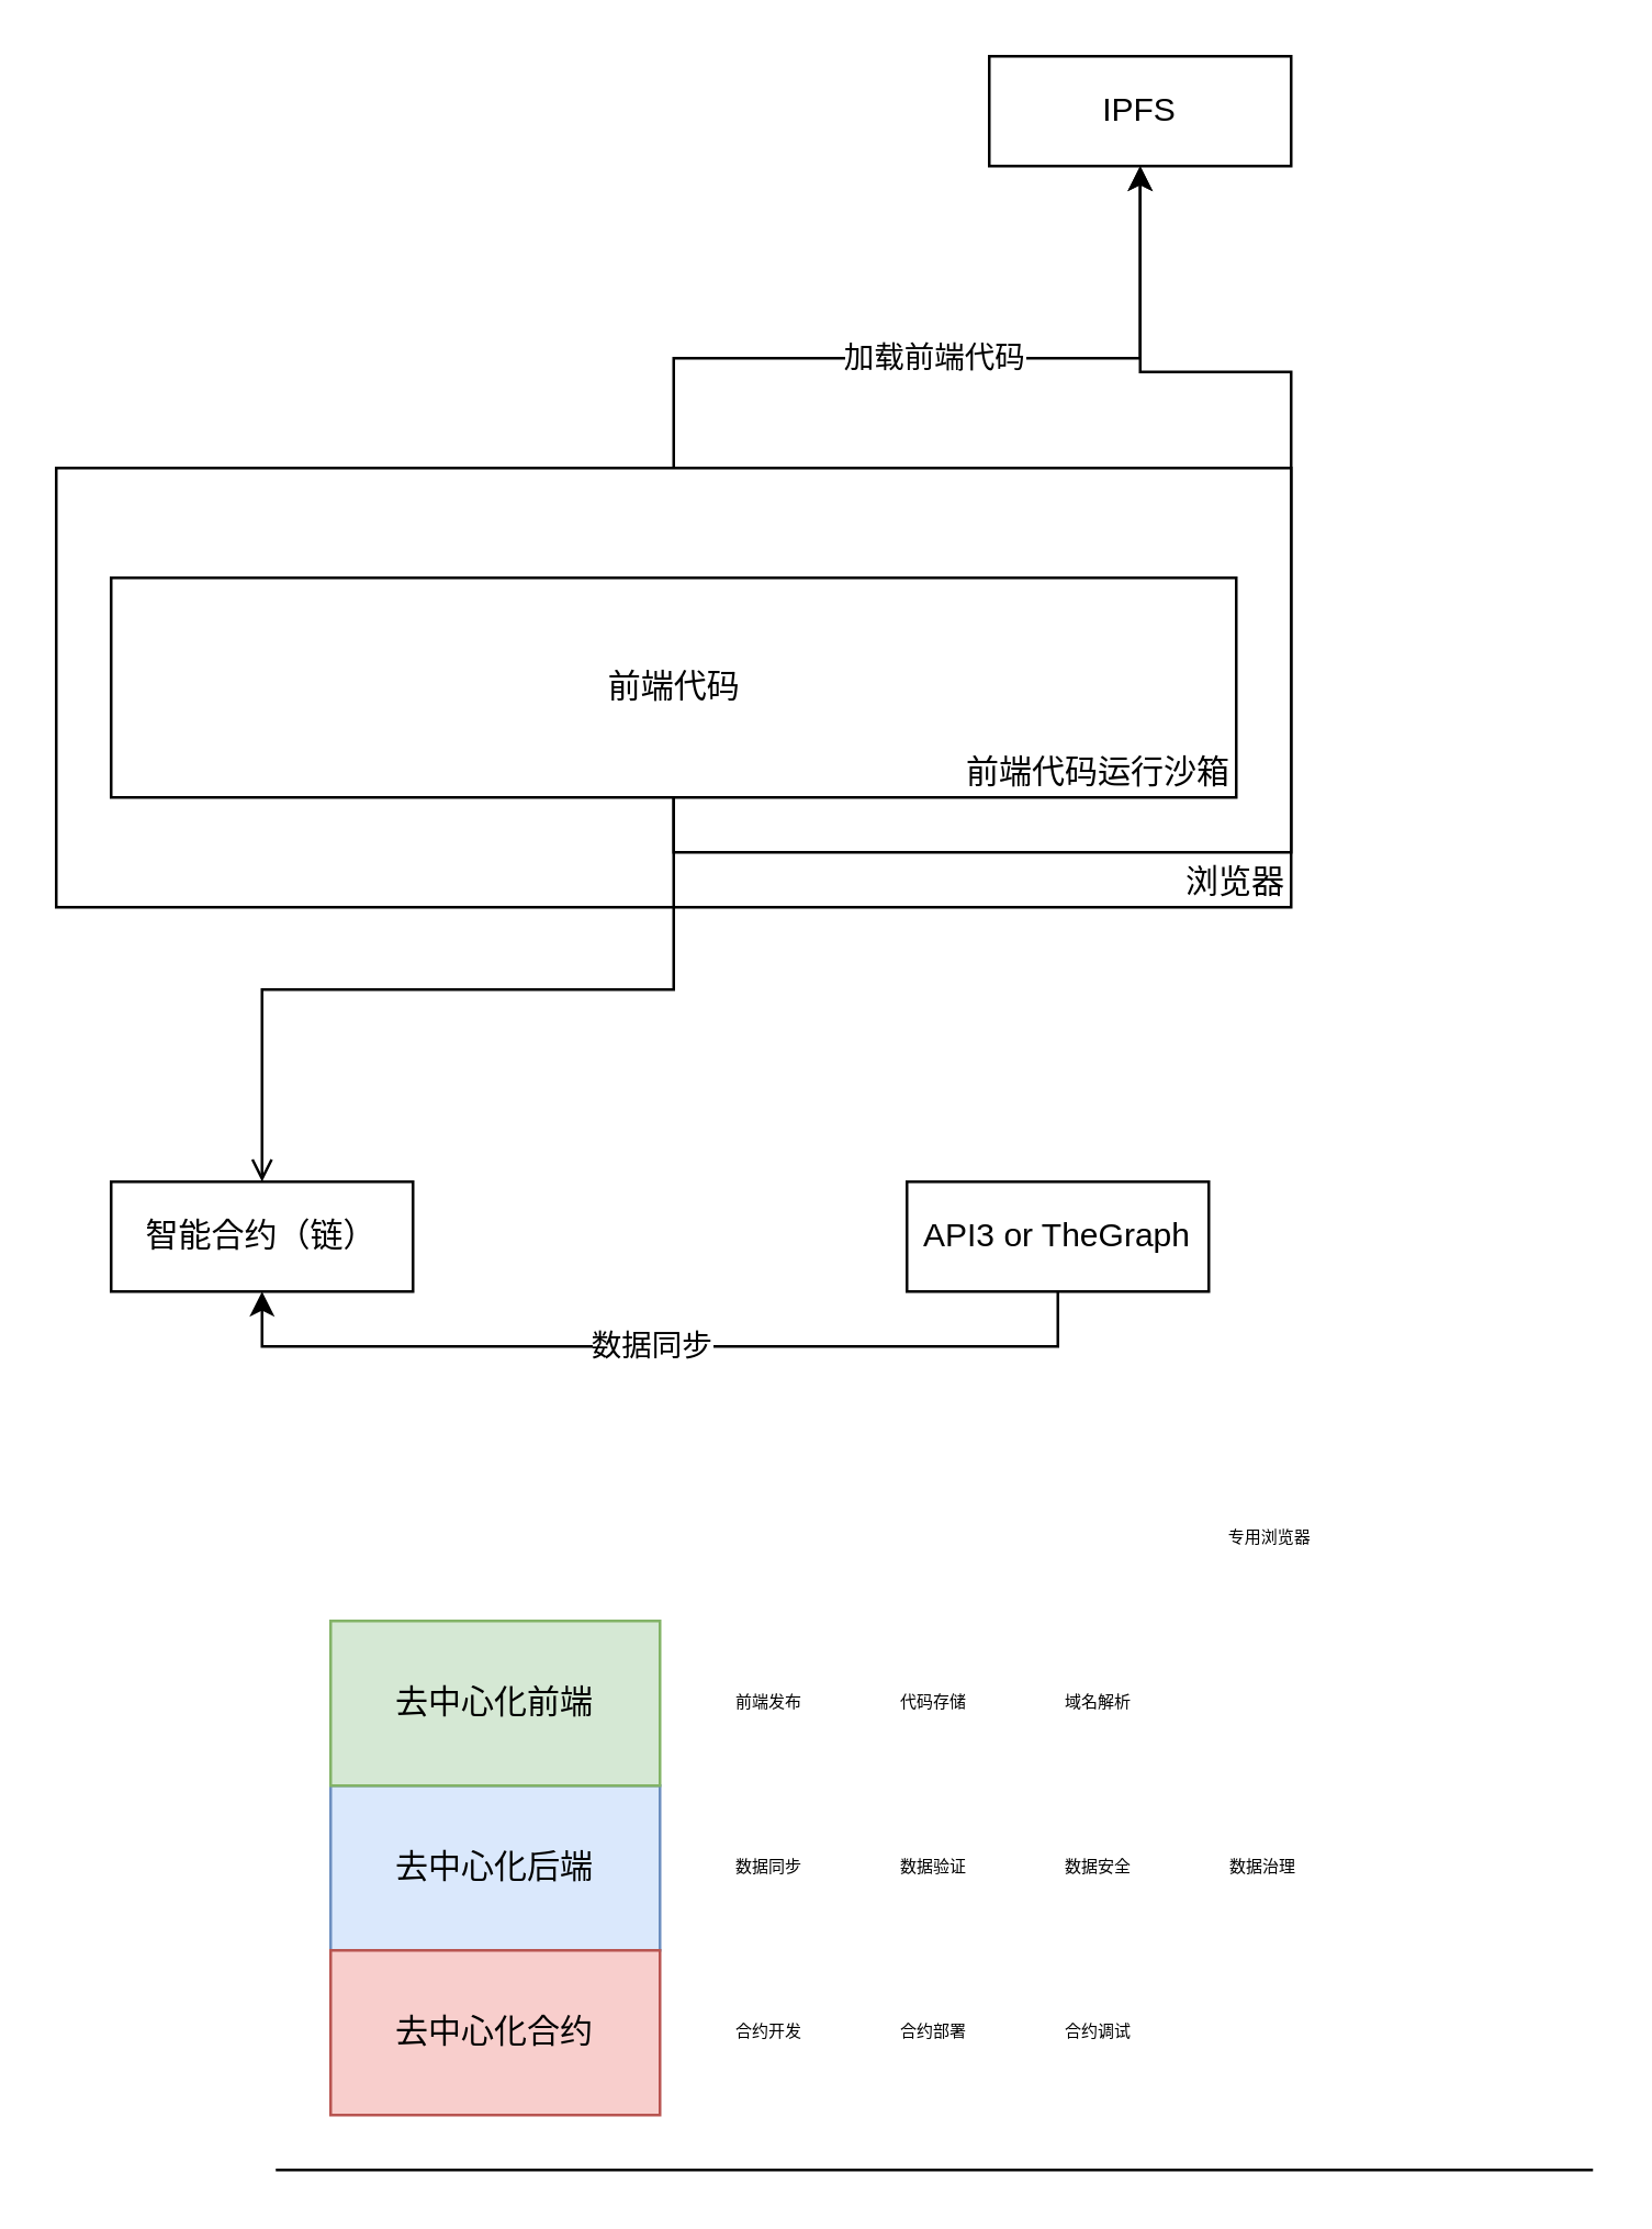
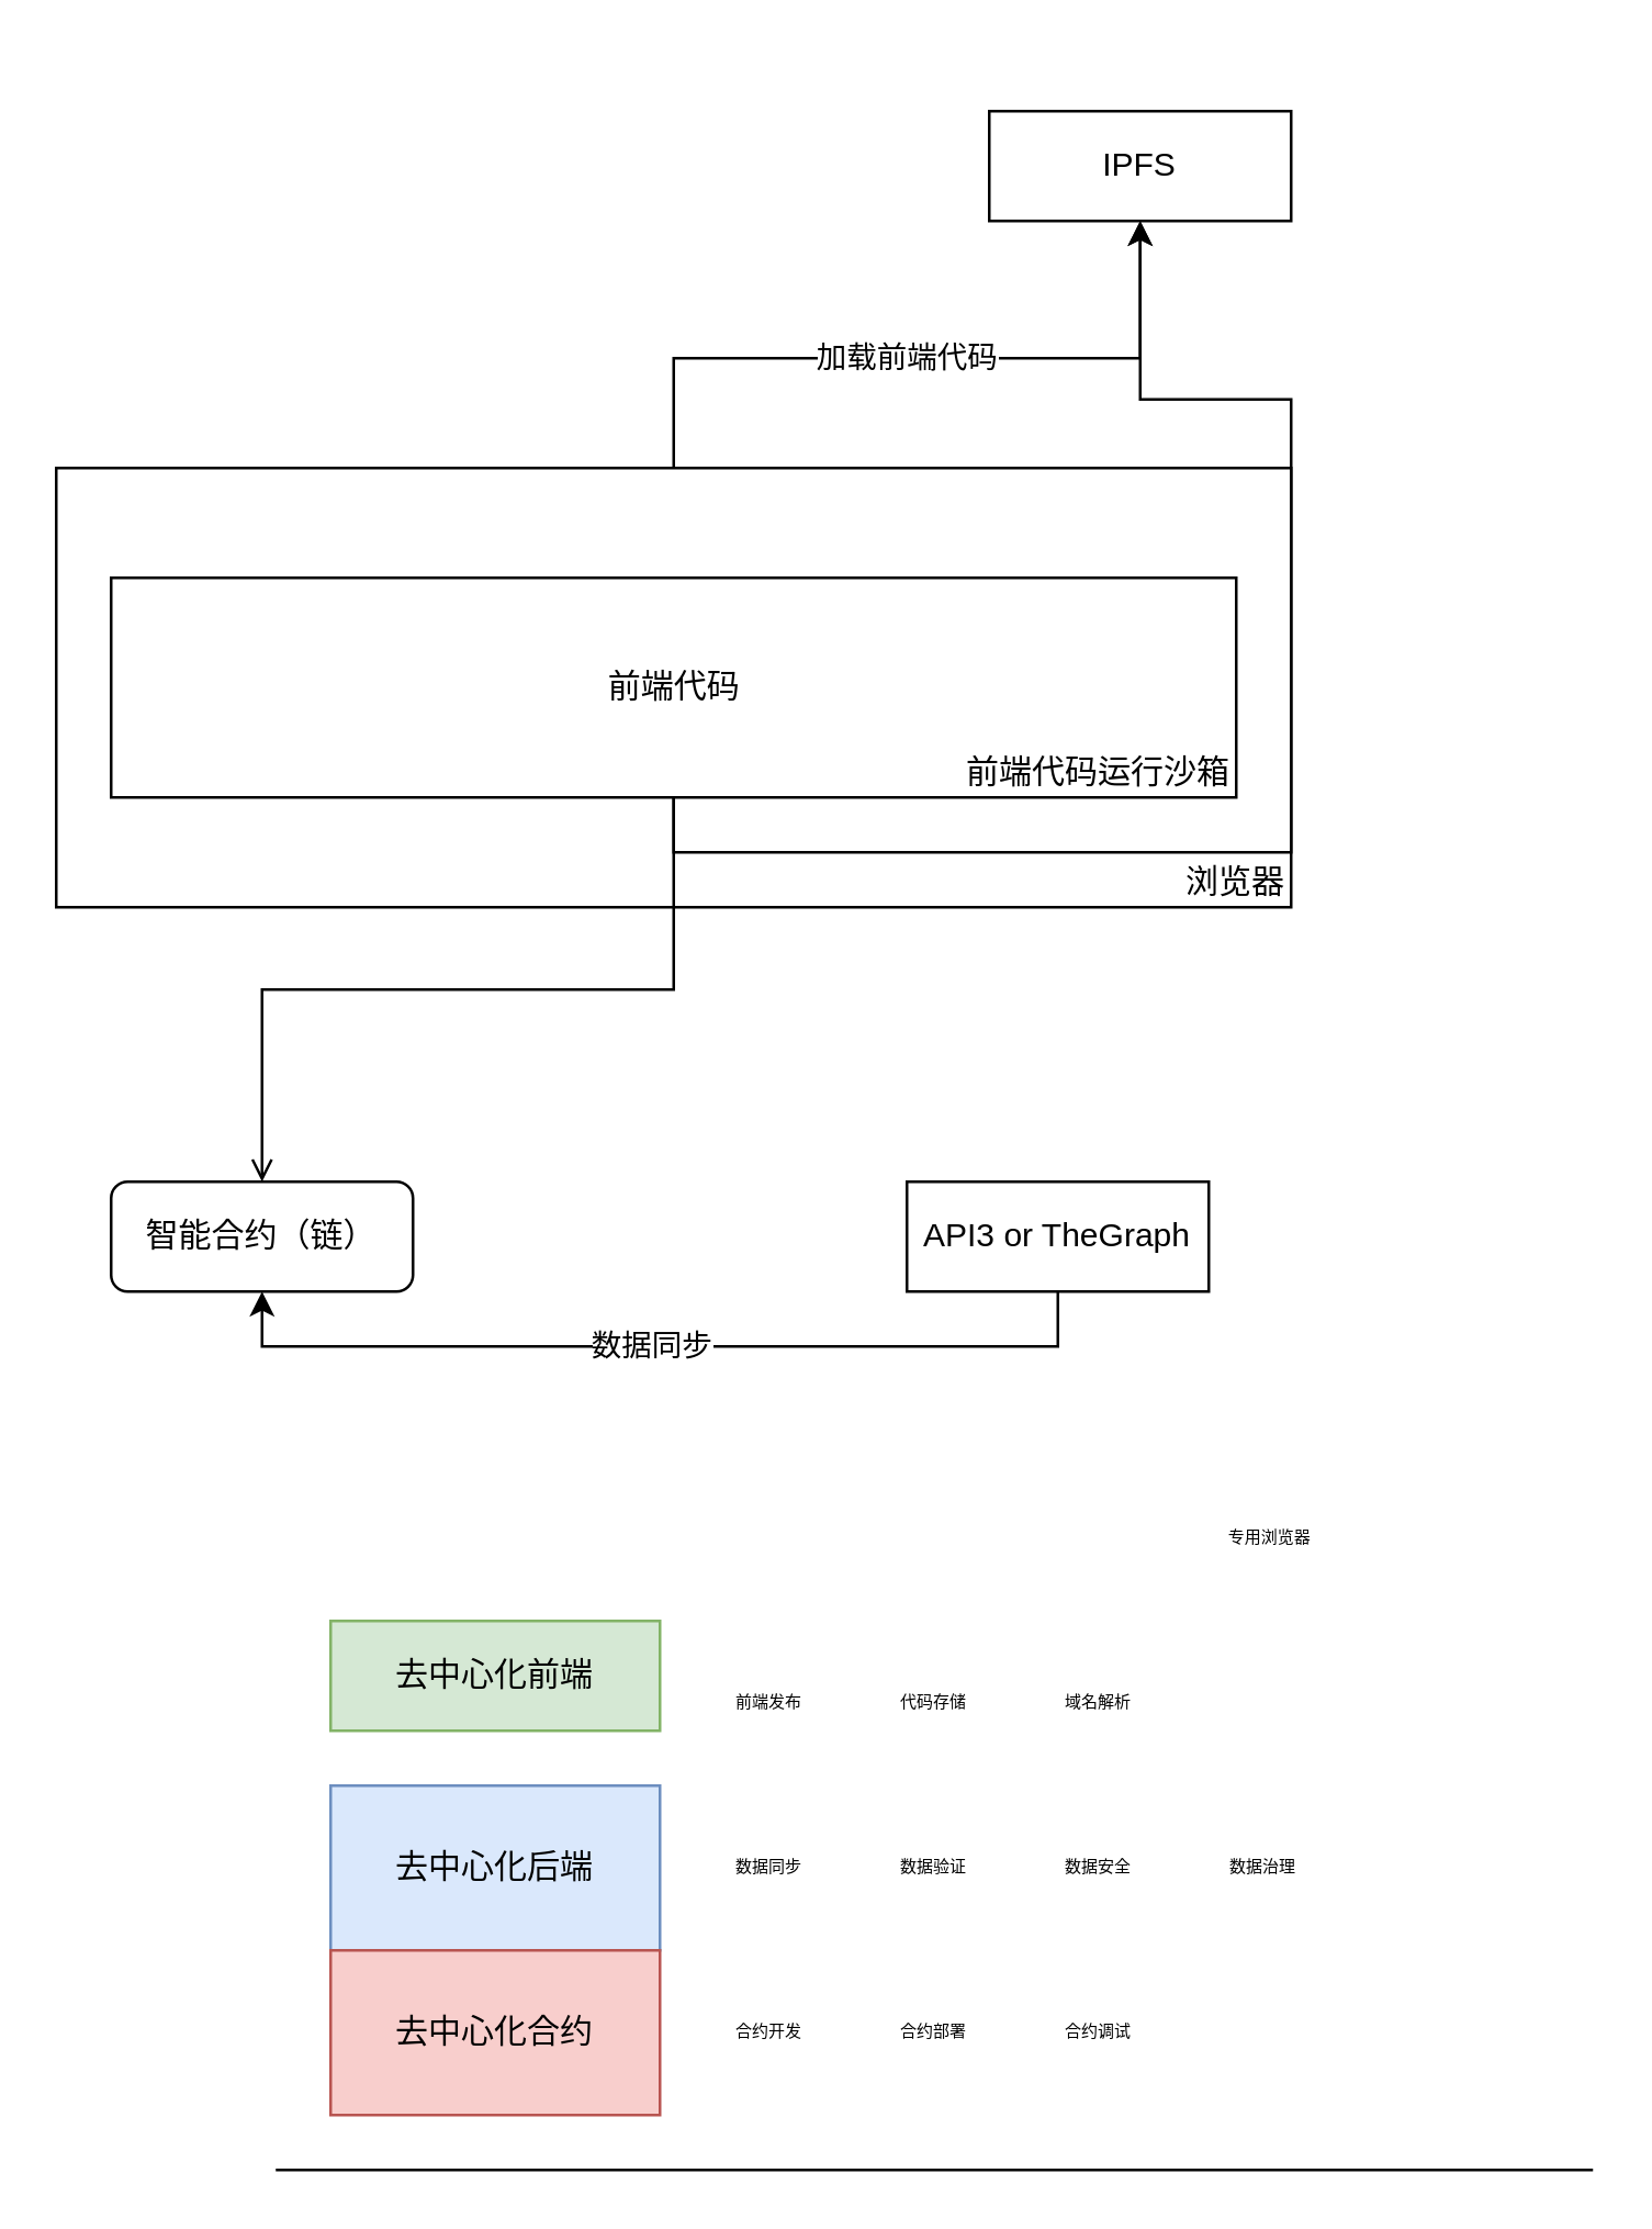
- <mxCell id="6" value="IPFS" style="rounded=0;whiteSpace=wrap;html=1;" parent="1" vertex="1"><mxGeometry x="360" y="20" width="110" height="40" as="geometry" /></mxCell>
+ <mxCell id="6" value="IPFS" style="rounded=0;whiteSpace=wrap;html=1;" parent="1" vertex="1"><mxGeometry x="360" y="40" width="110" height="40" as="geometry" /></mxCell>
- <mxCell id="10" value="智能合约（链）" style="rounded=0;whiteSpace=wrap;html=1;" parent="1" vertex="1"><mxGeometry x="40" y="430" width="110" height="40" as="geometry" /></mxCell>
+ <mxCell id="10" value="智能合约（链）" style="whiteSpace=wrap;html=1;rounded=1;" parent="1" vertex="1"><mxGeometry x="40" y="430" width="110" height="40" as="geometry" /></mxCell>
- <mxCell id="15" value="去中心化前端" style="rounded=0;whiteSpace=wrap;html=1;fillColor=#d5e8d4;strokeColor=#82b366;" parent="1" vertex="1"><mxGeometry x="120" y="590" width="120" height="60" as="geometry" /></mxCell>
+ <mxCell id="15" value="去中心化前端" style="rounded=0;whiteSpace=wrap;html=1;fillColor=#d5e8d4;strokeColor=#82b366;" parent="1" vertex="1"><mxGeometry x="120" y="590" width="120" height="40" as="geometry" /></mxCell>
